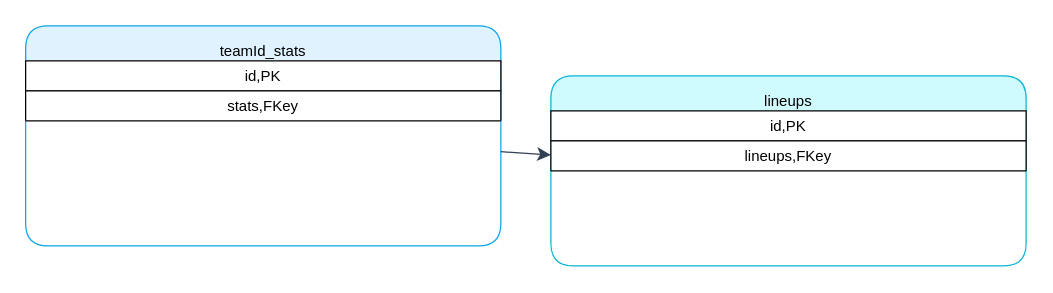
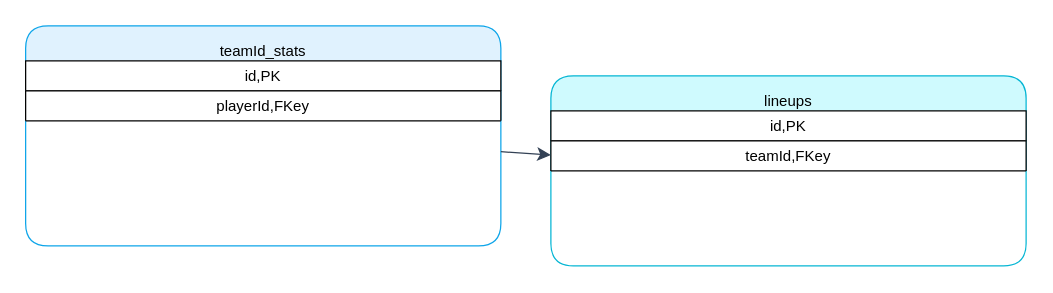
- <mxCell id="4" value="stats,FKey" style="shape=tableRow;" vertex="1" parent="2"><mxGeometry x="0" y="52" width="380" height="24" as="geometry" /></mxCell>
+ <mxCell id="4" value="playerId,FKey" style="shape=tableRow;" vertex="1" parent="2"><mxGeometry x="0" y="52" width="380" height="24" as="geometry" /></mxCell>
- <mxCell id="7" value="lineups,FKey" style="shape=tableRow;" vertex="1" parent="5"><mxGeometry x="0" y="52" width="380" height="24" as="geometry" /></mxCell>
+ <mxCell id="7" value="teamId,FKey" style="shape=tableRow;" vertex="1" parent="5"><mxGeometry x="0" y="52" width="380" height="24" as="geometry" /></mxCell>
